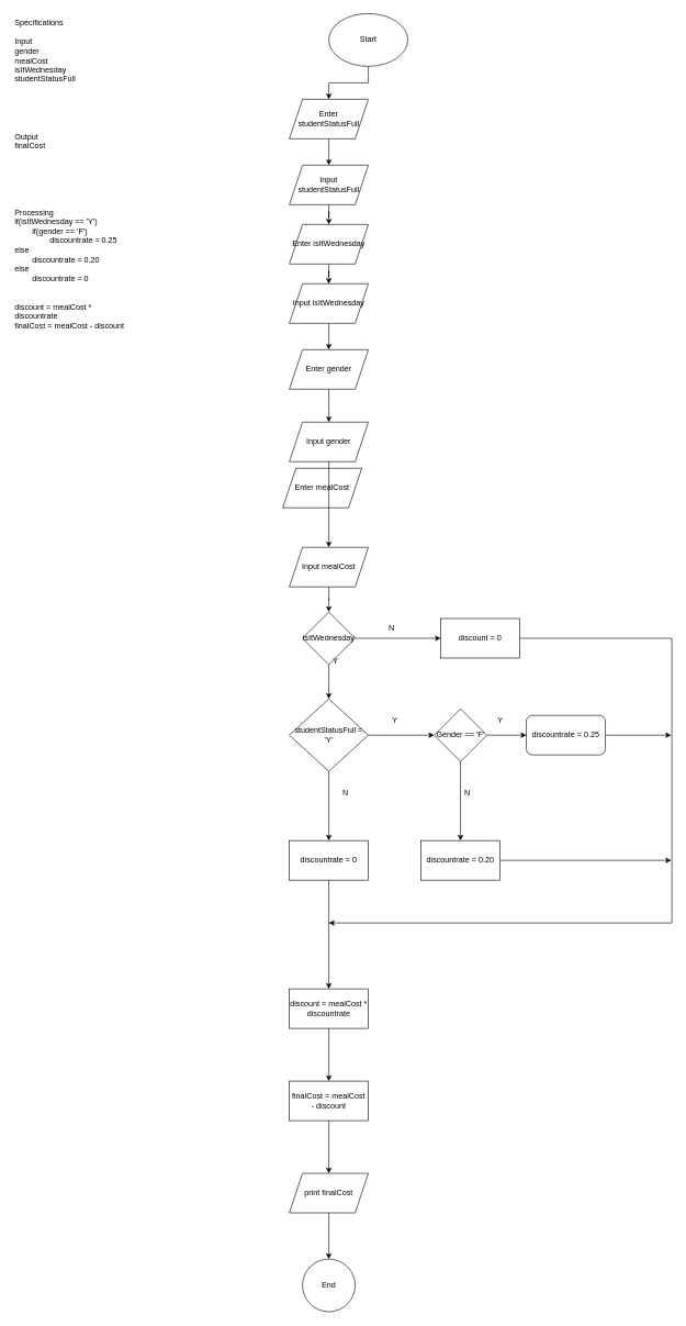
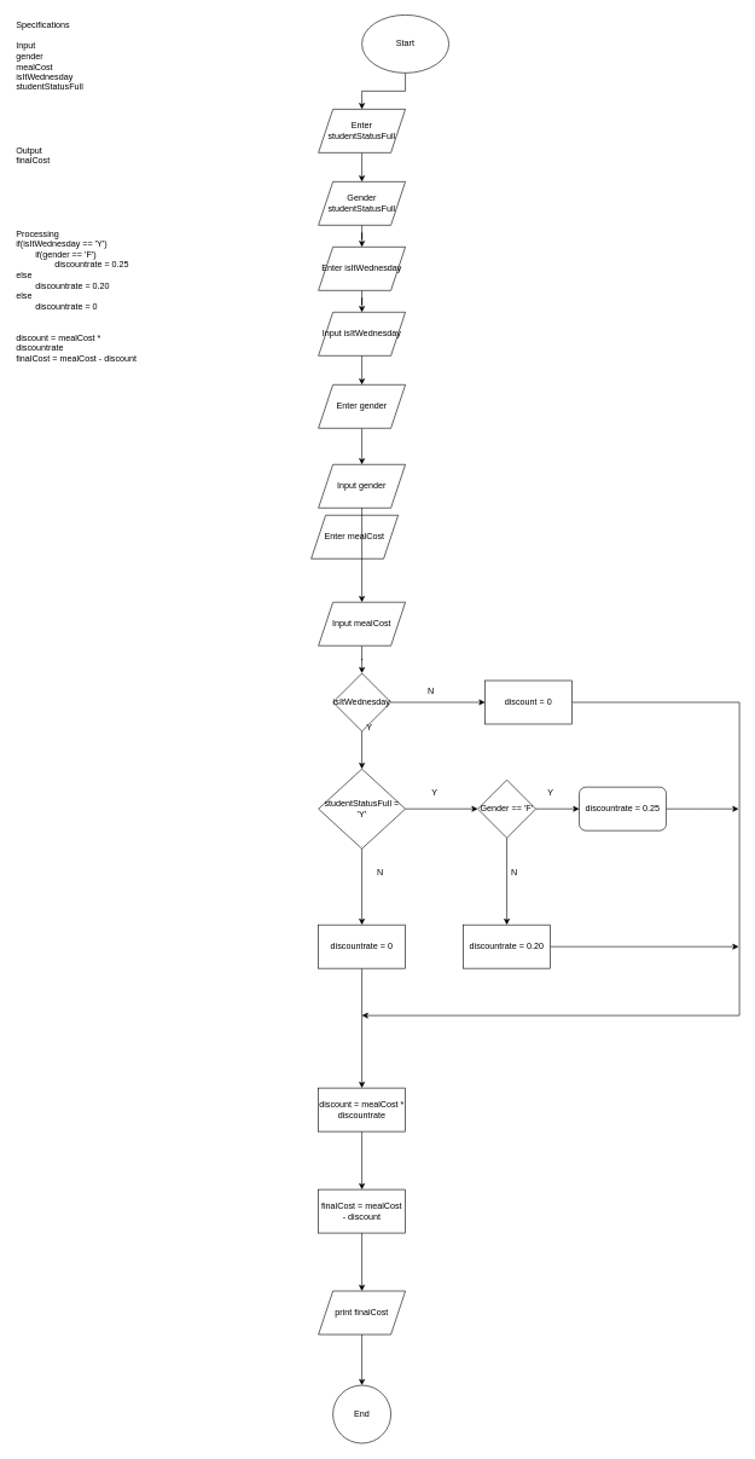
- <mxCell id="8" value="Input studentStatusFull" style="shape=parallelogram;perimeter=parallelogramPerimeter;whiteSpace=wrap;html=1;fixedSize=1;" vertex="1" parent="1"><mxGeometry x="439" y="250" width="120" height="60" as="geometry" /></mxCell>
+ <mxCell id="8" value="Gender studentStatusFull" style="shape=parallelogram;perimeter=parallelogramPerimeter;whiteSpace=wrap;html=1;fixedSize=1;" vertex="1" parent="1"><mxGeometry x="439" y="250" width="120" height="60" as="geometry" /></mxCell>
